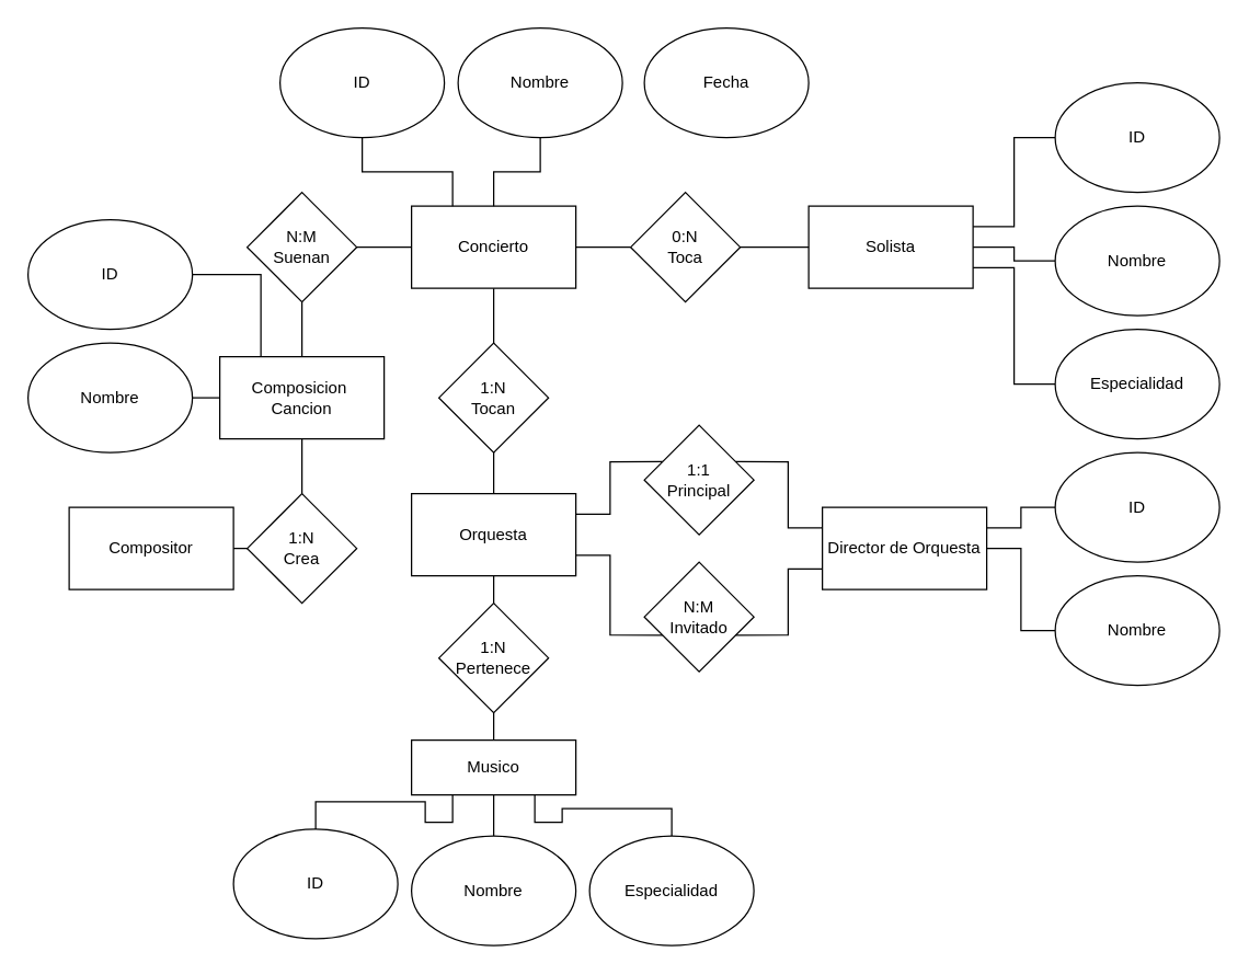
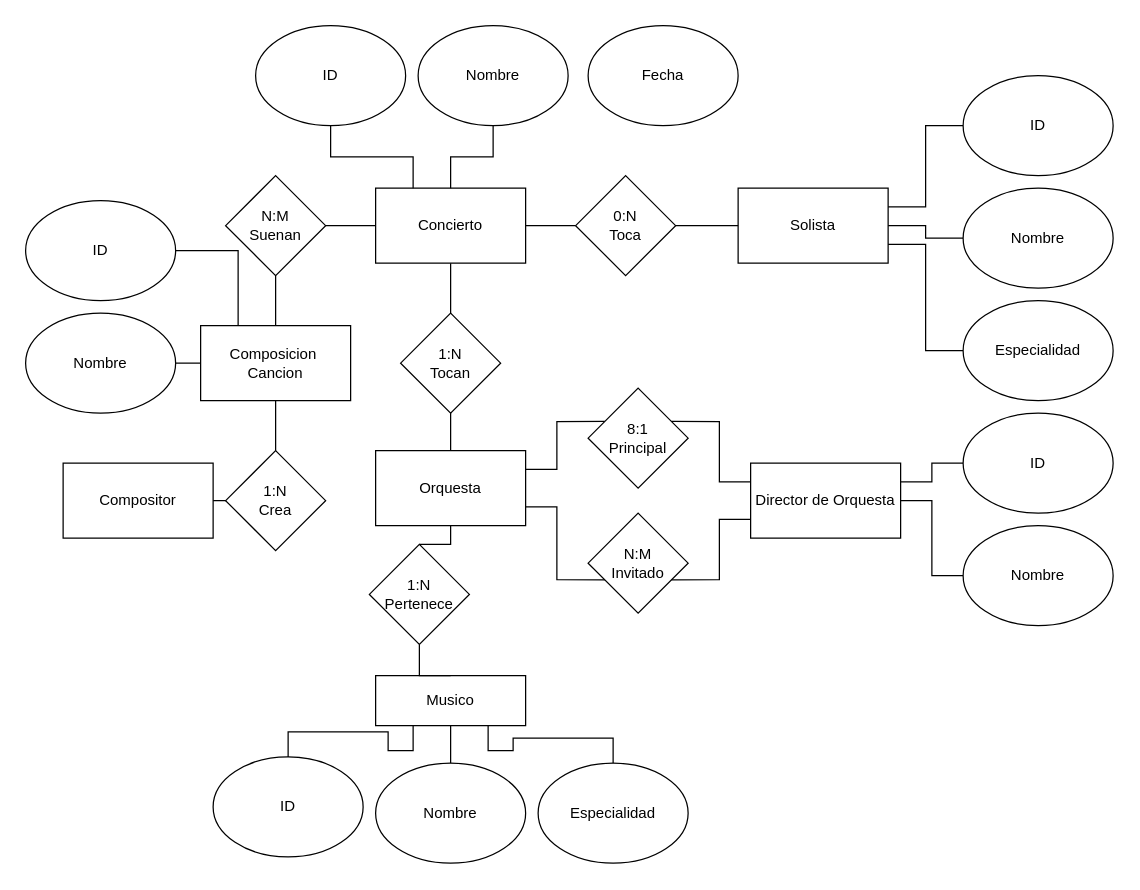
- <mxCell id="10" value="1:1&lt;br&gt;Principal" style="rhombus;whiteSpace=wrap;html=1;" parent="1" vertex="1"><mxGeometry x="470" y="310" width="80" height="80" as="geometry" /></mxCell>
+ <mxCell id="10" value="8:1&lt;br&gt;Principal" style="rhombus;whiteSpace=wrap;html=1;" parent="1" vertex="1"><mxGeometry x="470" y="310" width="80" height="80" as="geometry" /></mxCell>
- <mxCell id="26" value="1:N&lt;br&gt;Pertenece" style="rhombus;whiteSpace=wrap;html=1;" parent="1" vertex="1"><mxGeometry x="320" y="440" width="80" height="80" as="geometry" /></mxCell>
+ <mxCell id="26" value="1:N&lt;br&gt;Pertenece" style="rhombus;whiteSpace=wrap;html=1;" parent="1" vertex="1"><mxGeometry x="295" y="435" width="80" height="80" as="geometry" /></mxCell>
